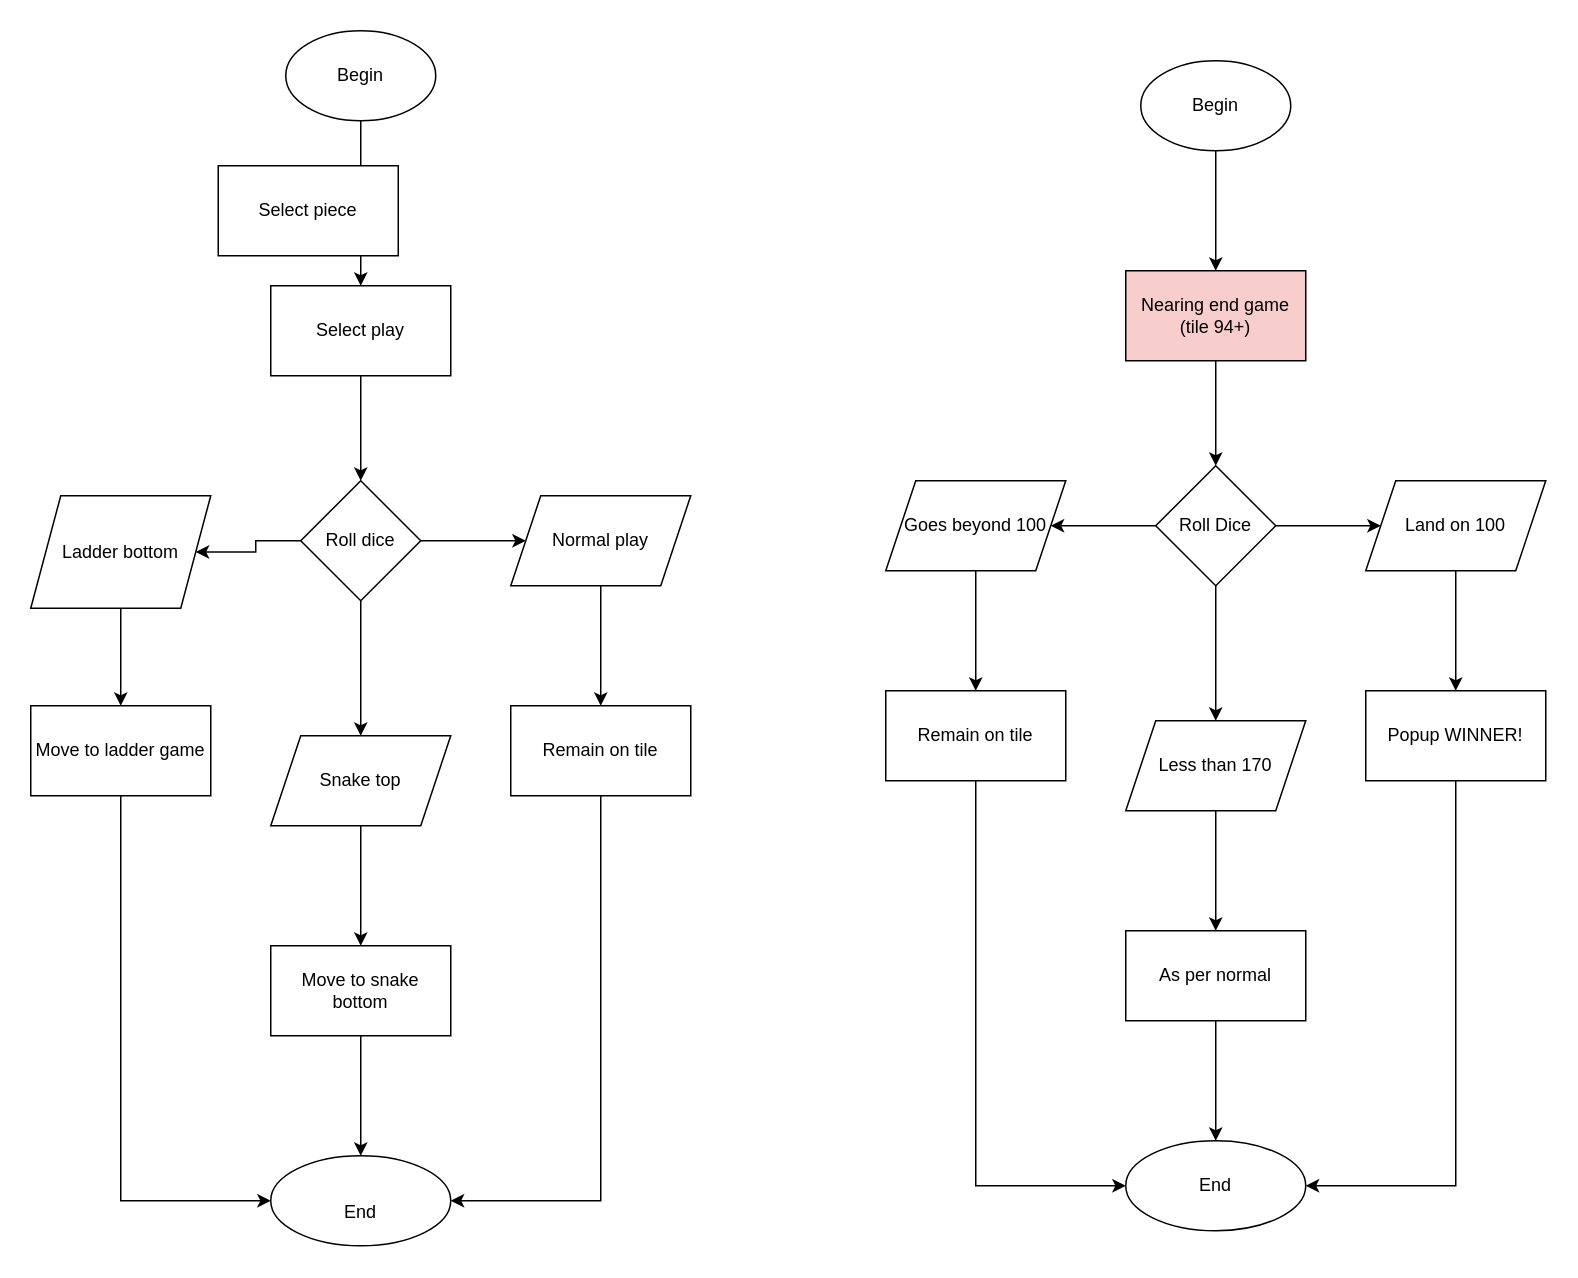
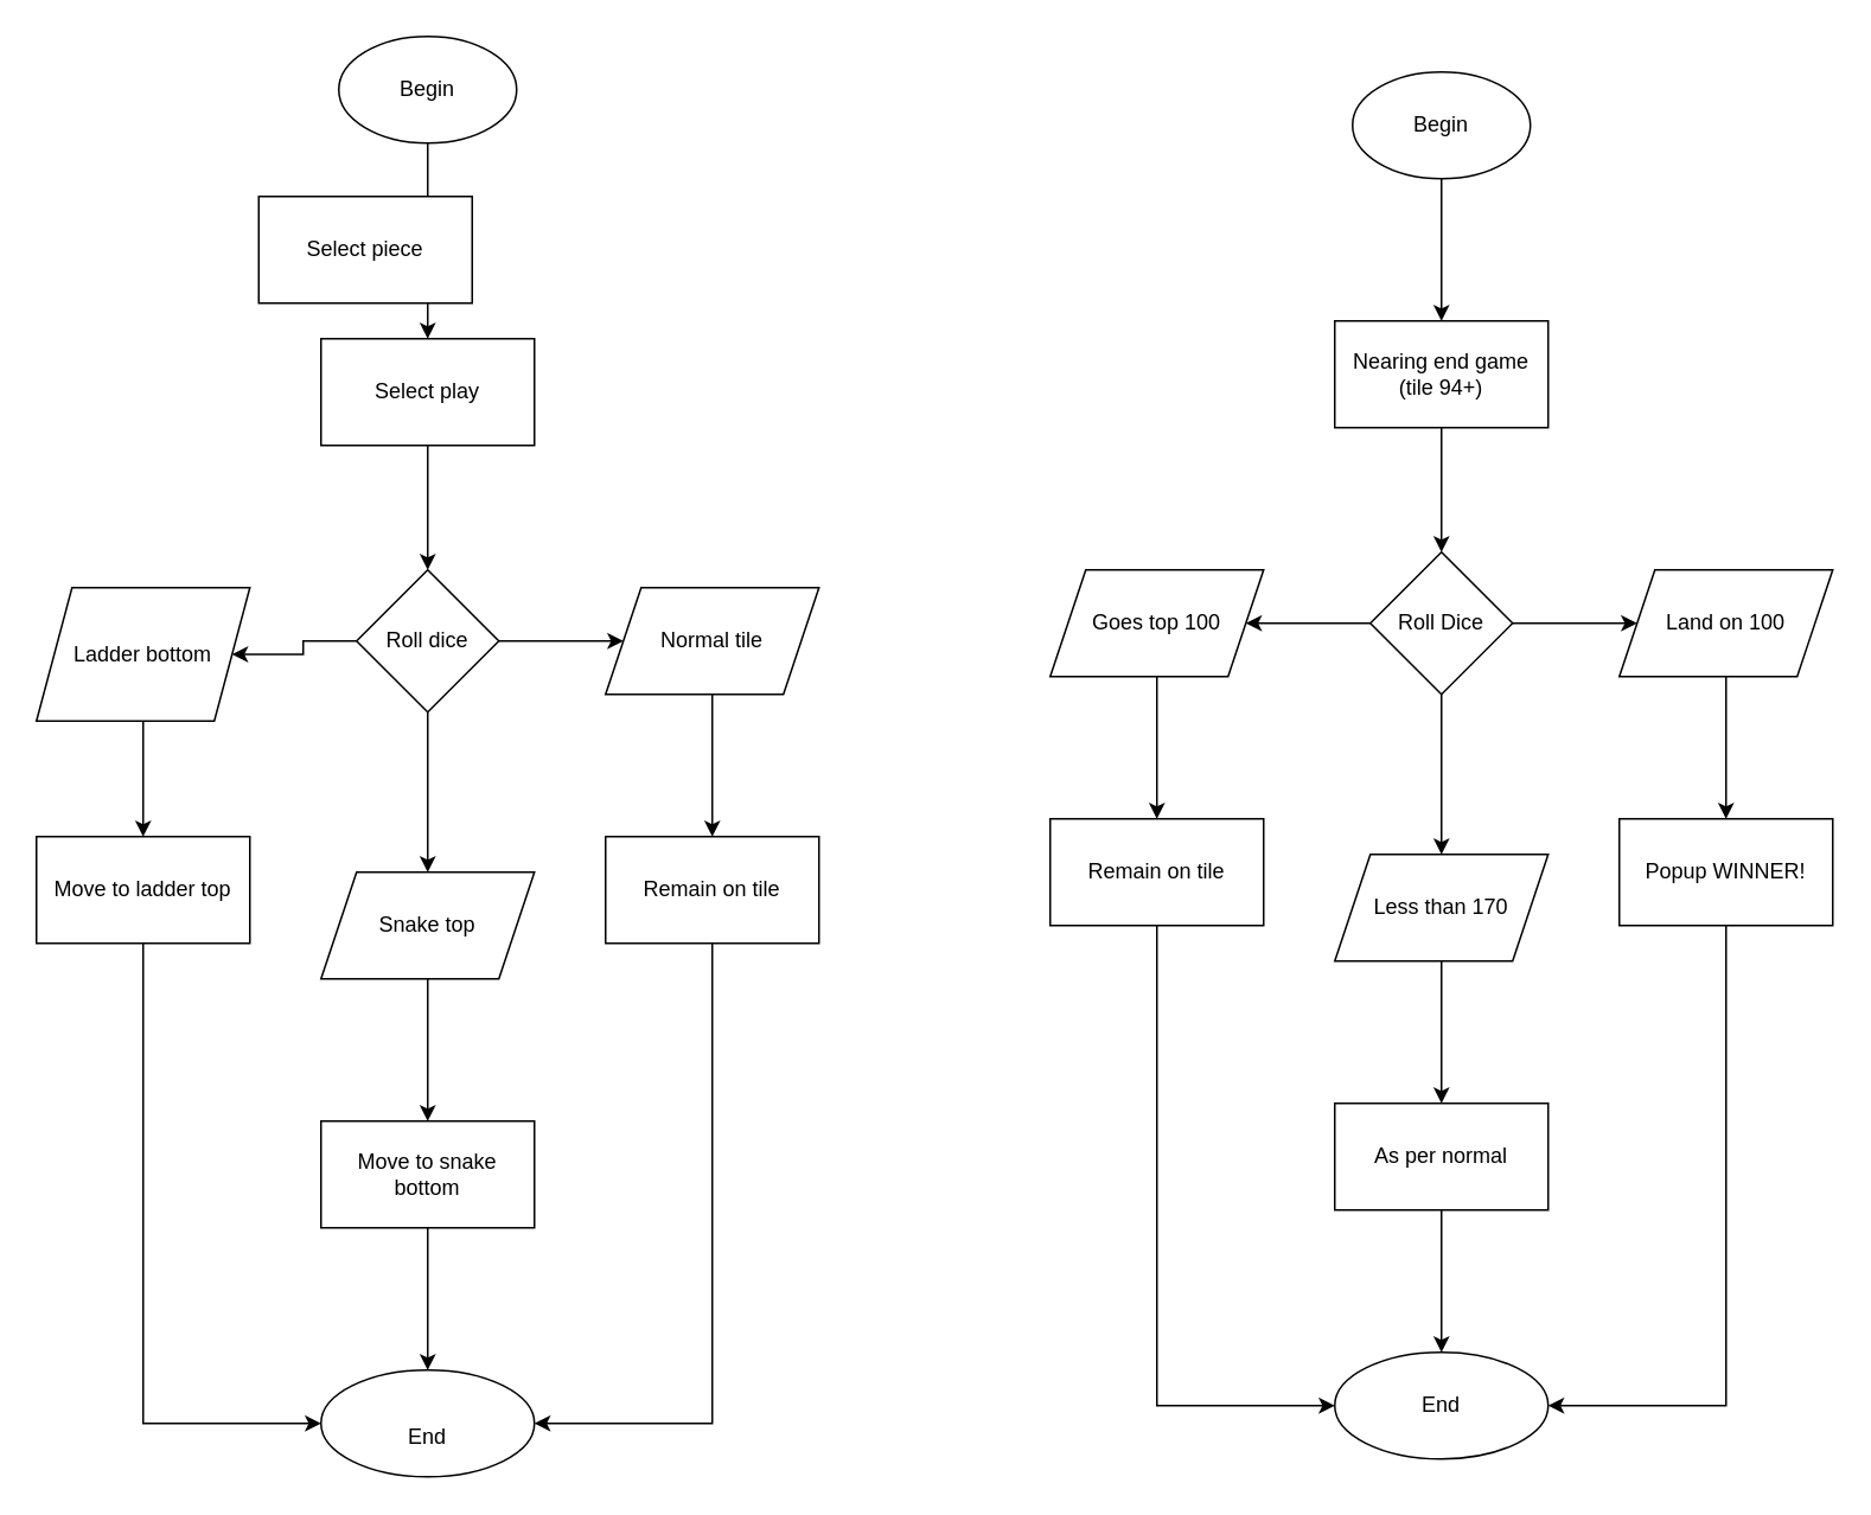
- <mxCell id="27" value="Nearing end game (tile 94+)" style="whiteSpace=wrap;html=1;fillColor=#f8cecc;" vertex="1" parent="1"><mxGeometry x="750" y="180" width="120" height="60" as="geometry" /></mxCell>
+ <mxCell id="27" value="Nearing end game (tile 94+)" style="whiteSpace=wrap;html=1;" vertex="1" parent="1"><mxGeometry x="750" y="180" width="120" height="60" as="geometry" /></mxCell>
- <mxCell id="37" value="Goes beyond 100" style="shape=parallelogram;perimeter=parallelogramPerimeter;whiteSpace=wrap;html=1;fixedSize=1;" vertex="1" parent="1"><mxGeometry x="590" y="320" width="120" height="60" as="geometry" /></mxCell>
+ <mxCell id="37" value="Goes top 100" style="shape=parallelogram;perimeter=parallelogramPerimeter;whiteSpace=wrap;html=1;fixedSize=1;" vertex="1" parent="1"><mxGeometry x="590" y="320" width="120" height="60" as="geometry" /></mxCell>
- <mxCell id="12" value="Normal play" style="shape=parallelogram;perimeter=parallelogramPerimeter;whiteSpace=wrap;html=1;fixedSize=1;" vertex="1" parent="1"><mxGeometry x="340" y="330" width="120" height="60" as="geometry" /></mxCell>
+ <mxCell id="12" value="Normal tile" style="shape=parallelogram;perimeter=parallelogramPerimeter;whiteSpace=wrap;html=1;fixedSize=1;" vertex="1" parent="1"><mxGeometry x="340" y="330" width="120" height="60" as="geometry" /></mxCell>
- <mxCell id="18" value="Move to ladder game" style="whiteSpace=wrap;html=1;" vertex="1" parent="1"><mxGeometry x="20" y="470" width="120" height="60" as="geometry" /></mxCell>
+ <mxCell id="18" value="Move to ladder top" style="whiteSpace=wrap;html=1;" vertex="1" parent="1"><mxGeometry x="20" y="470" width="120" height="60" as="geometry" /></mxCell>
